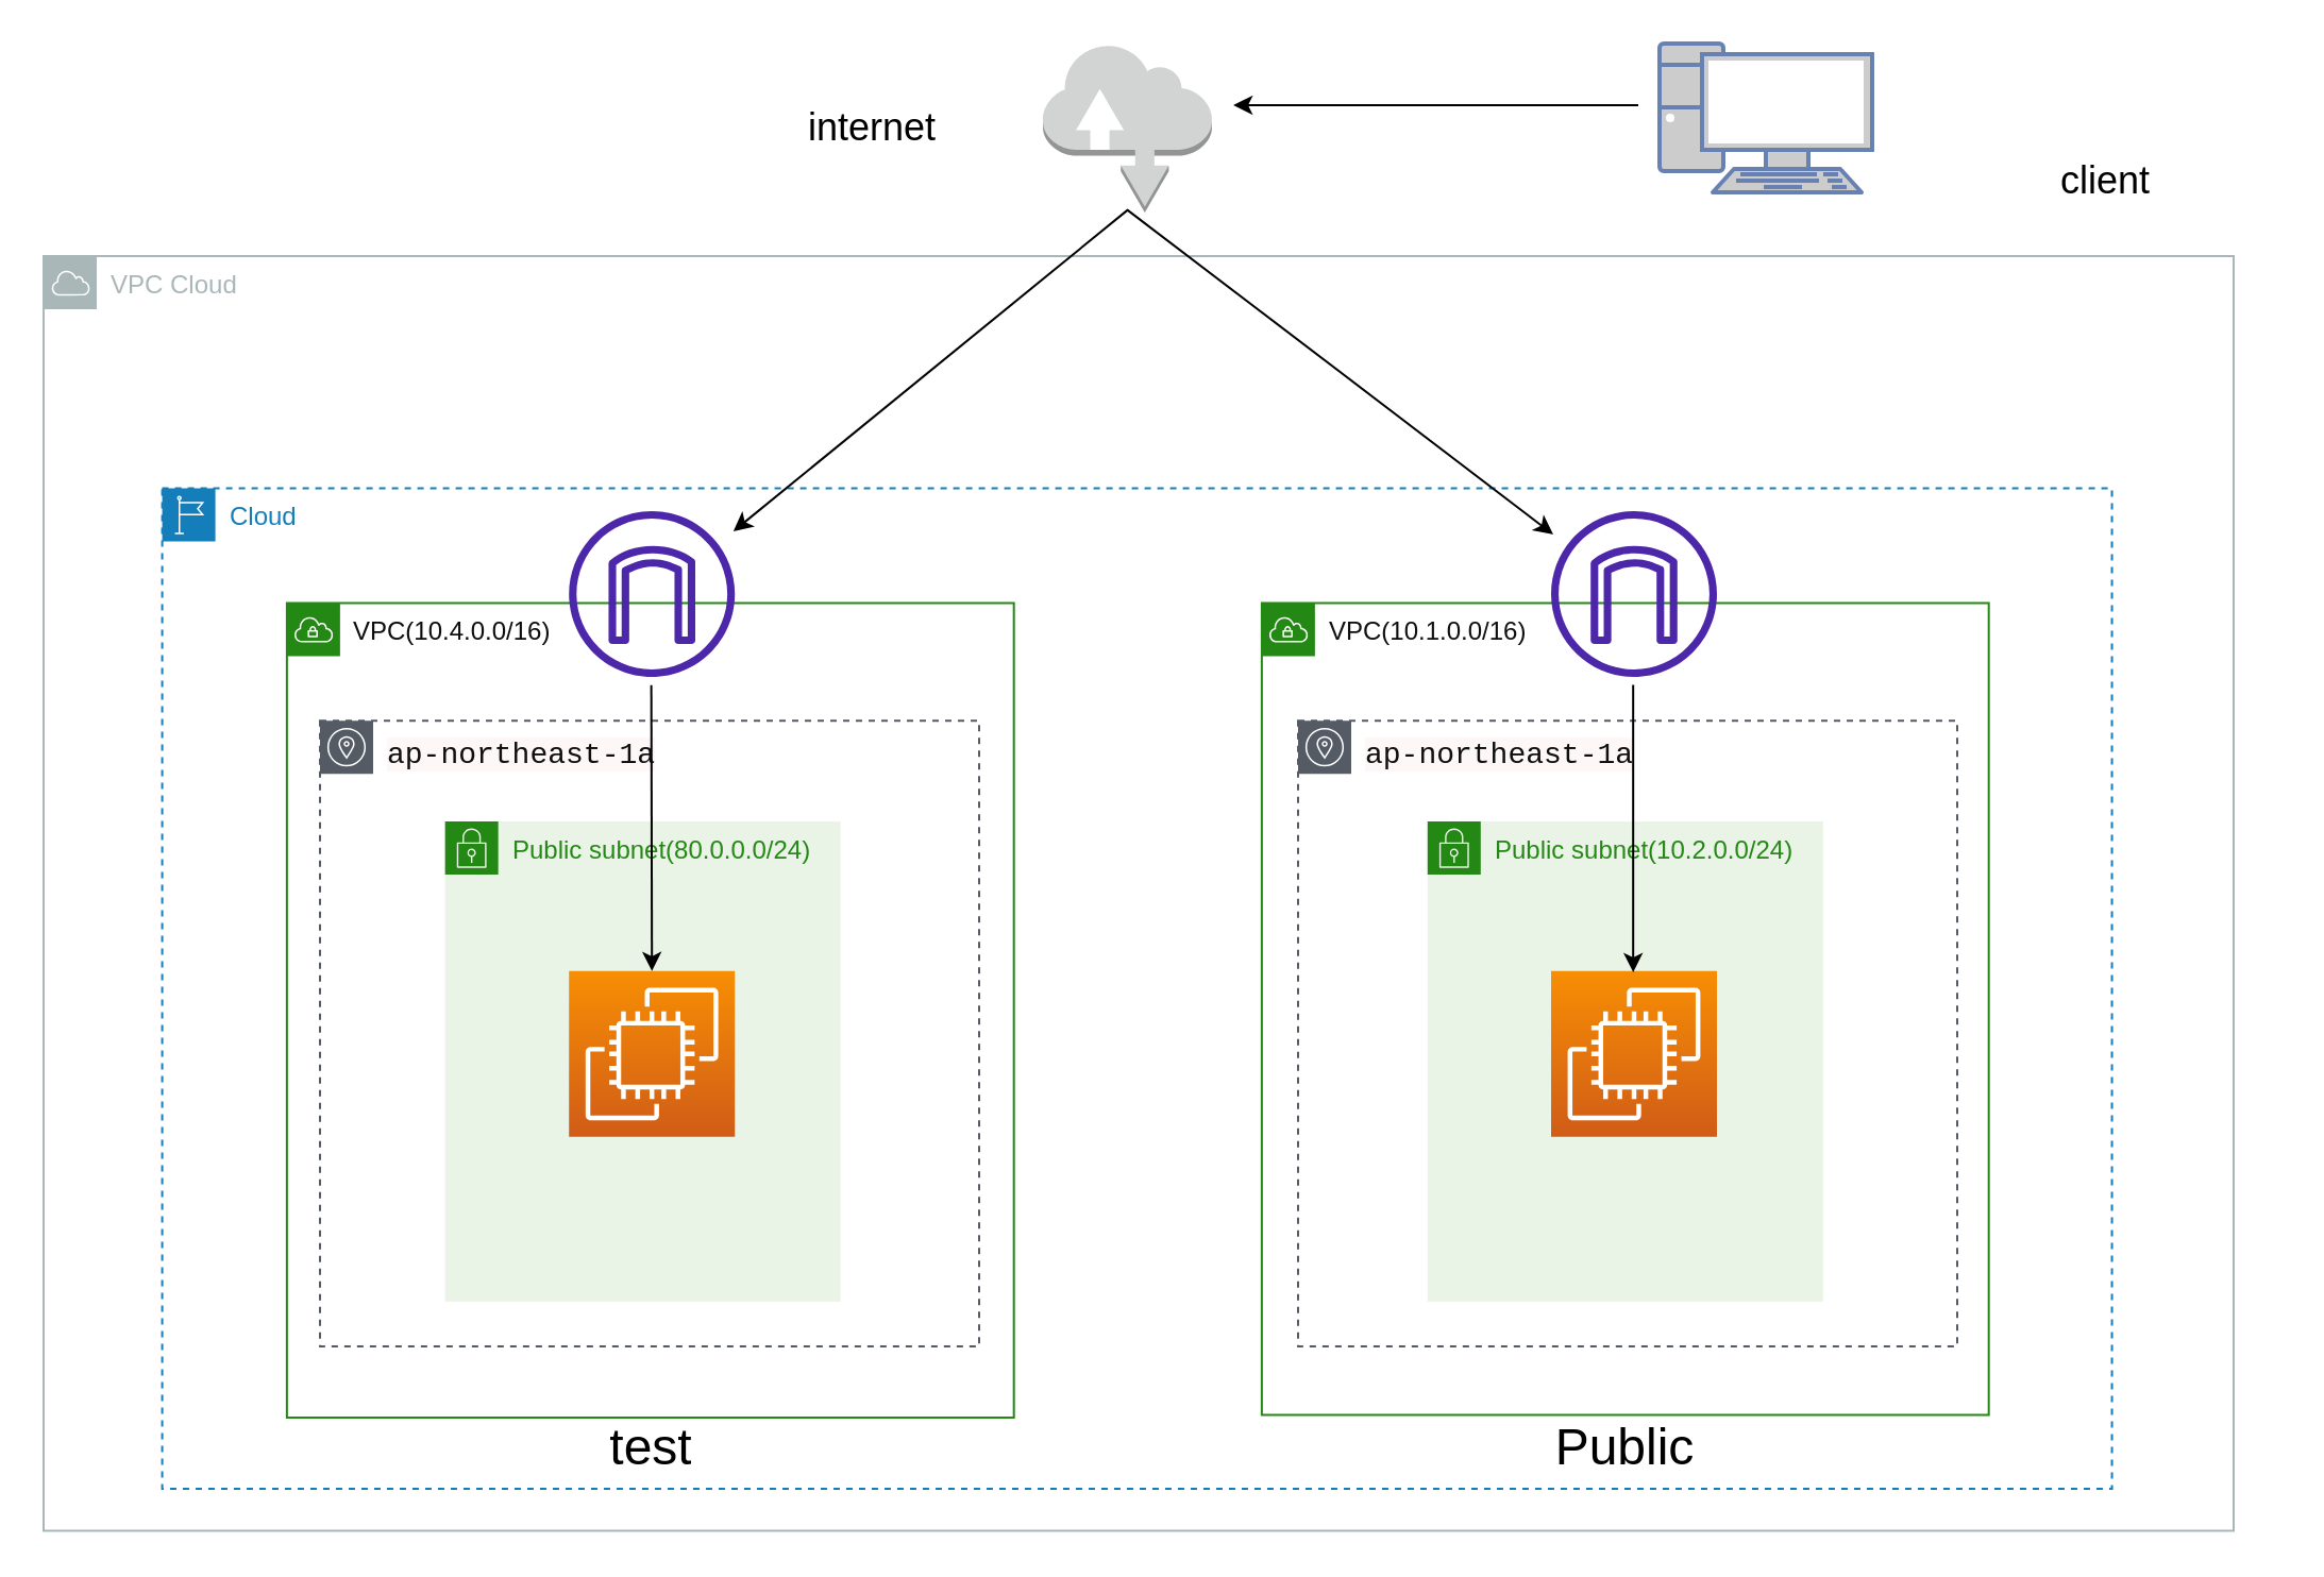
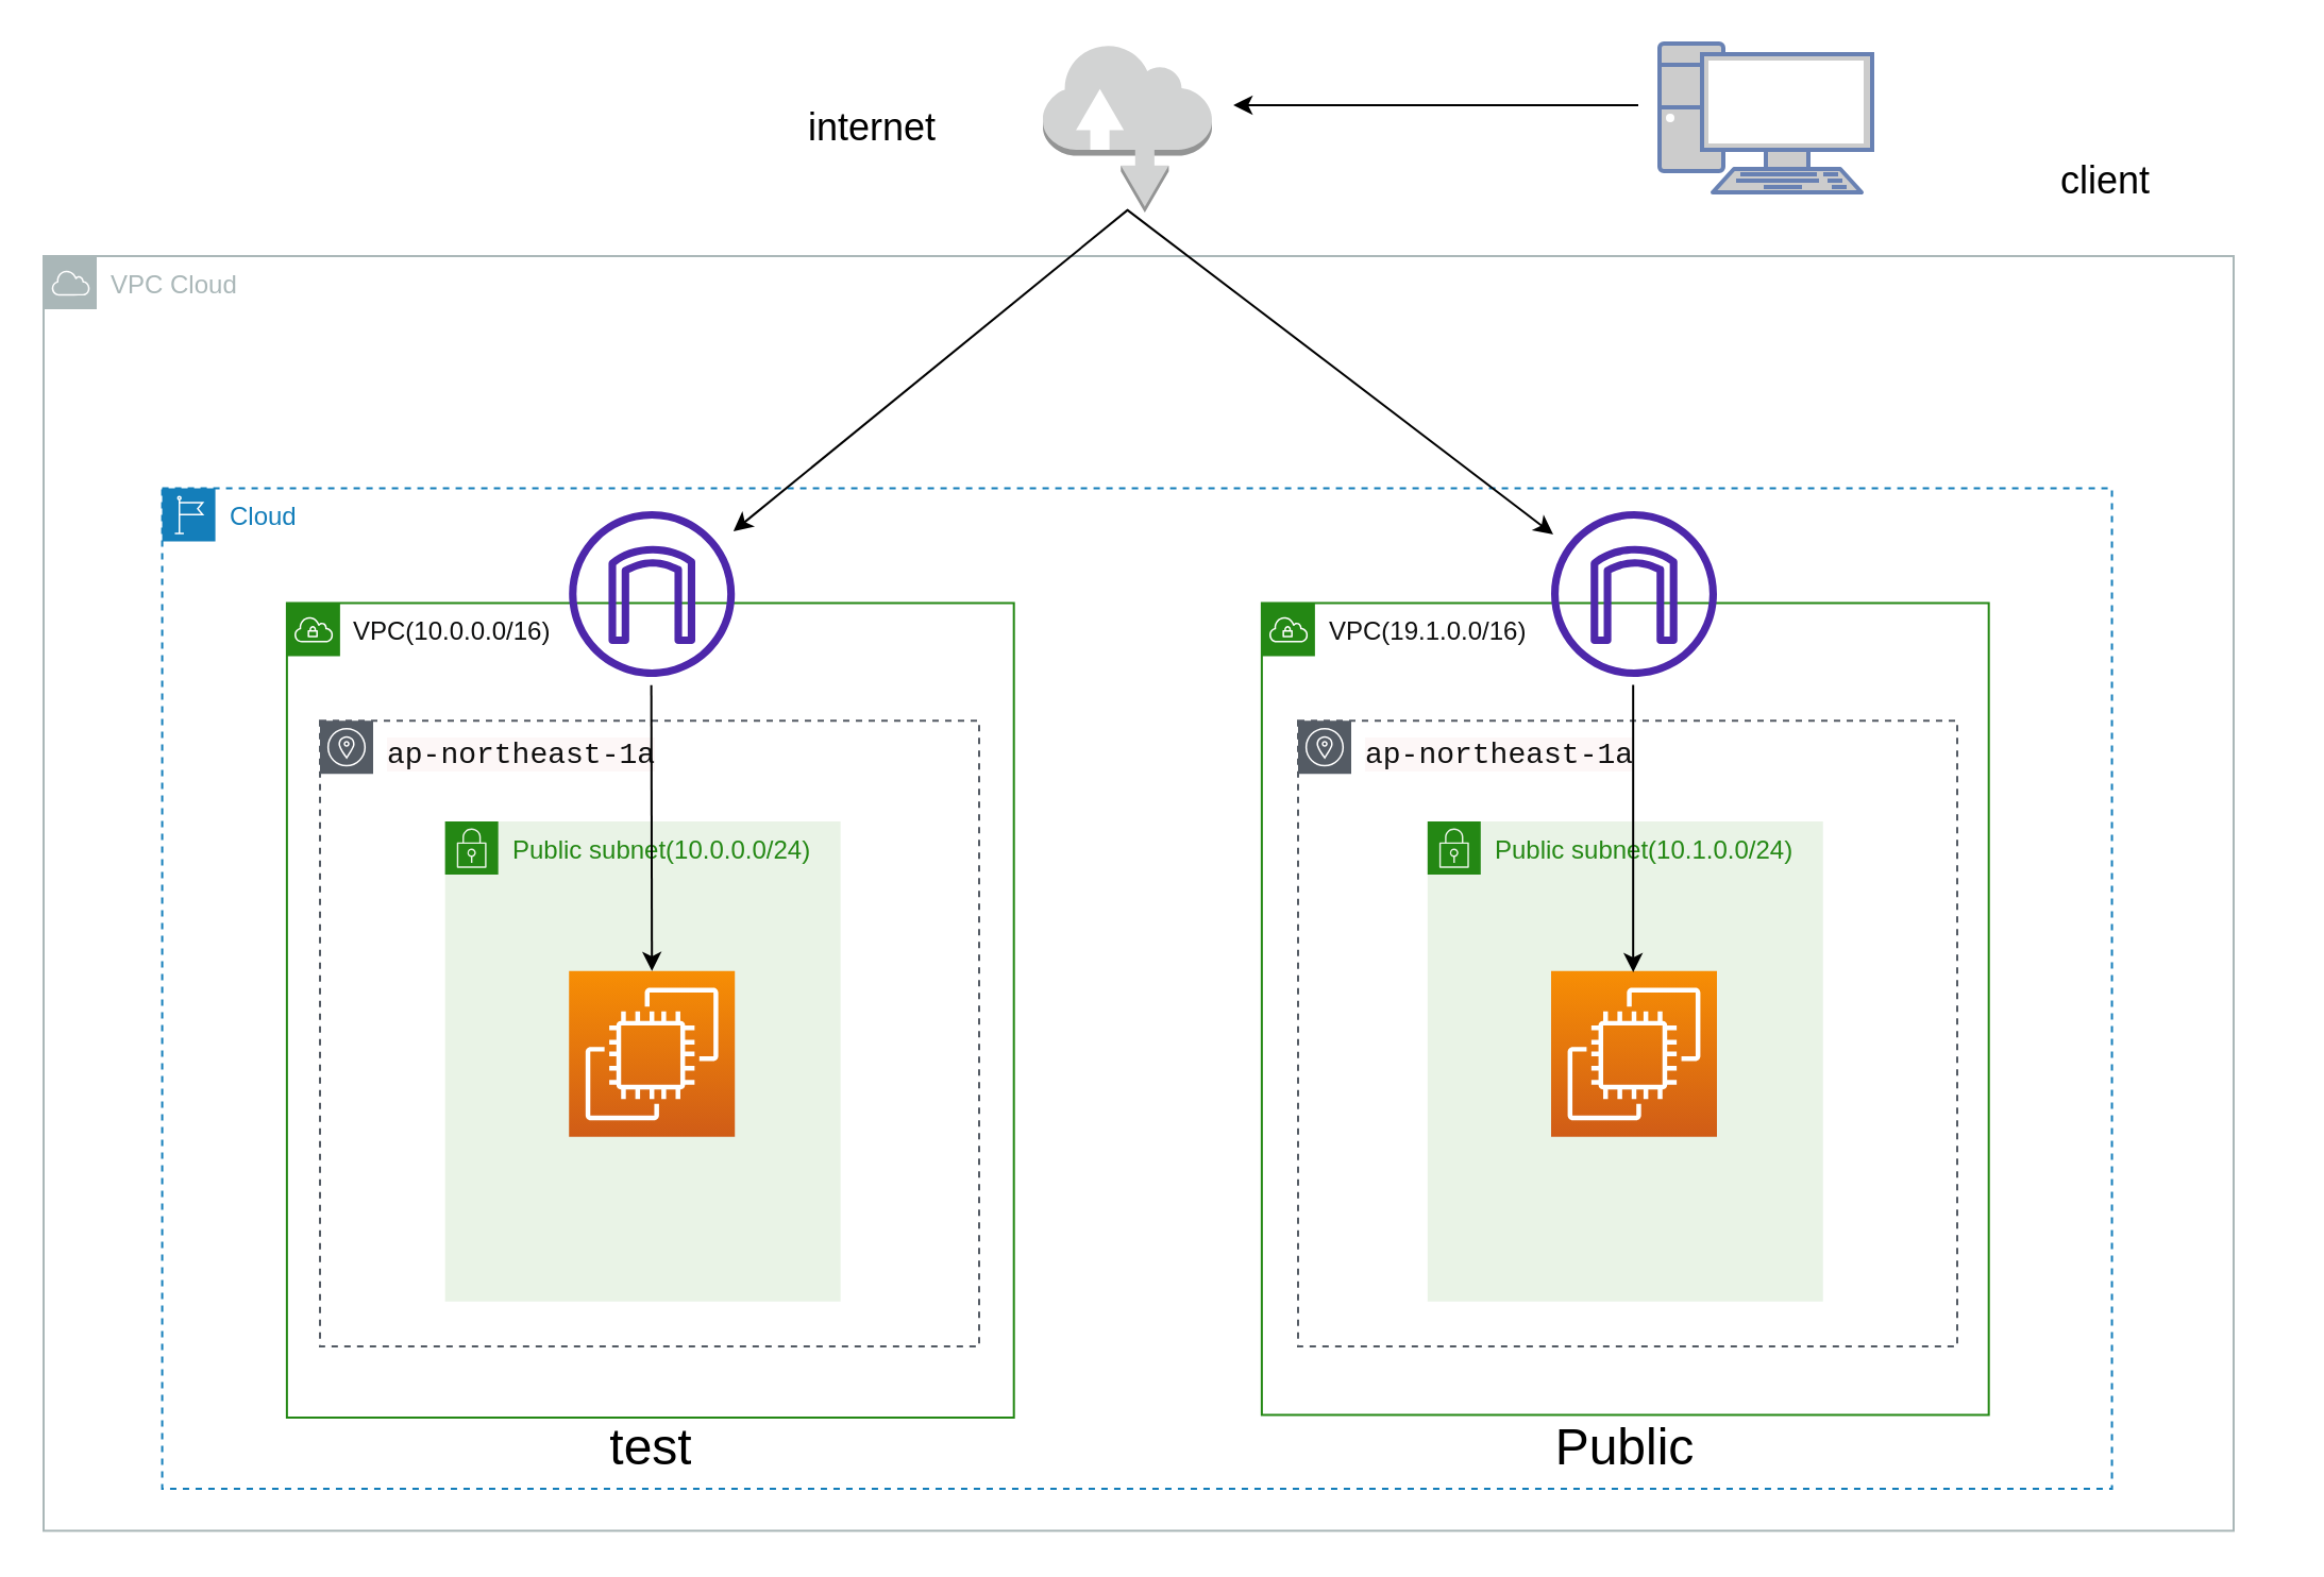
- <mxCell id="6" value="&lt;font color=&quot;#0c0d0d&quot;&gt;VPC(10.4.0.0/16)&lt;/font&gt;" style="points=[[0,0],[0.25,0],[0.5,0],[0.75,0],[1,0],[1,0.25],[1,0.5],[1,0.75],[1,1],[0.75,1],[0.5,1],[0.25,1],[0,1],[0,0.75],[0,0.5],[0,0.25]];outlineConnect=0;gradientColor=none;html=1;whiteSpace=wrap;fontSize=12;fontStyle=0;container=1;pointerEvents=0;collapsible=0;recursiveResize=0;shape=mxgraph.aws4.group;grIcon=mxgraph.aws4.group_vpc;strokeColor=#248814;fillColor=none;verticalAlign=top;align=left;spacingLeft=30;fontColor=#AAB7B8;dashed=0;" parent="5" vertex="1"><mxGeometry x="58.653" y="53.964" width="341.903" height="383.213" as="geometry" /></mxCell>
+ <mxCell id="6" value="&lt;font color=&quot;#0c0d0d&quot;&gt;VPC(10.0.0.0/16)&lt;/font&gt;" style="points=[[0,0],[0.25,0],[0.5,0],[0.75,0],[1,0],[1,0.25],[1,0.5],[1,0.75],[1,1],[0.75,1],[0.5,1],[0.25,1],[0,1],[0,0.75],[0,0.5],[0,0.25]];outlineConnect=0;gradientColor=none;html=1;whiteSpace=wrap;fontSize=12;fontStyle=0;container=1;pointerEvents=0;collapsible=0;recursiveResize=0;shape=mxgraph.aws4.group;grIcon=mxgraph.aws4.group_vpc;strokeColor=#248814;fillColor=none;verticalAlign=top;align=left;spacingLeft=30;fontColor=#AAB7B8;dashed=0;" parent="5" vertex="1"><mxGeometry x="58.653" y="53.964" width="341.903" height="383.213" as="geometry" /></mxCell>
- <mxCell id="7" value="&lt;font color=&quot;#0f0f0f&quot;&gt;VPC(10.1.0.0/16)&lt;/font&gt;" style="points=[[0,0],[0.25,0],[0.5,0],[0.75,0],[1,0],[1,0.25],[1,0.5],[1,0.75],[1,1],[0.75,1],[0.5,1],[0.25,1],[0,1],[0,0.75],[0,0.5],[0,0.25]];outlineConnect=0;gradientColor=none;html=1;whiteSpace=wrap;fontSize=12;fontStyle=0;container=1;pointerEvents=0;collapsible=0;recursiveResize=0;shape=mxgraph.aws4.group;grIcon=mxgraph.aws4.group_vpc;strokeColor=#248814;fillColor=none;verticalAlign=top;align=left;spacingLeft=30;fontColor=#AAB7B8;dashed=0;" parent="3" vertex="1"><mxGeometry x="572.94" y="163.263" width="341.9" height="381.965" as="geometry" /></mxCell>
+ <mxCell id="7" value="&lt;font color=&quot;#0f0f0f&quot;&gt;VPC(19.1.0.0/16)&lt;/font&gt;" style="points=[[0,0],[0.25,0],[0.5,0],[0.75,0],[1,0],[1,0.25],[1,0.5],[1,0.75],[1,1],[0.75,1],[0.5,1],[0.25,1],[0,1],[0,0.75],[0,0.5],[0,0.25]];outlineConnect=0;gradientColor=none;html=1;whiteSpace=wrap;fontSize=12;fontStyle=0;container=1;pointerEvents=0;collapsible=0;recursiveResize=0;shape=mxgraph.aws4.group;grIcon=mxgraph.aws4.group_vpc;strokeColor=#248814;fillColor=none;verticalAlign=top;align=left;spacingLeft=30;fontColor=#AAB7B8;dashed=0;" parent="3" vertex="1"><mxGeometry x="572.94" y="163.263" width="341.9" height="381.965" as="geometry" /></mxCell>
- <mxCell id="10" value="Public subnet(80.0.0.0/24)" style="points=[[0,0],[0.25,0],[0.5,0],[0.75,0],[1,0],[1,0.25],[1,0.5],[1,0.75],[1,1],[0.75,1],[0.5,1],[0.25,1],[0,1],[0,0.75],[0,0.5],[0,0.25]];outlineConnect=0;gradientColor=none;html=1;whiteSpace=wrap;fontSize=12;fontStyle=0;container=1;pointerEvents=0;collapsible=0;recursiveResize=0;shape=mxgraph.aws4.group;grIcon=mxgraph.aws4.group_security_group;grStroke=0;strokeColor=#248814;fillColor=#E9F3E6;verticalAlign=top;align=left;spacingLeft=30;fontColor=#248814;dashed=0;" parent="3" vertex="1"><mxGeometry x="188.833" y="266.063" width="185.972" height="225.761" as="geometry" /></mxCell>
+ <mxCell id="10" value="Public subnet(10.0.0.0/24)" style="points=[[0,0],[0.25,0],[0.5,0],[0.75,0],[1,0],[1,0.25],[1,0.5],[1,0.75],[1,1],[0.75,1],[0.5,1],[0.25,1],[0,1],[0,0.75],[0,0.5],[0,0.25]];outlineConnect=0;gradientColor=none;html=1;whiteSpace=wrap;fontSize=12;fontStyle=0;container=1;pointerEvents=0;collapsible=0;recursiveResize=0;shape=mxgraph.aws4.group;grIcon=mxgraph.aws4.group_security_group;grStroke=0;strokeColor=#248814;fillColor=#E9F3E6;verticalAlign=top;align=left;spacingLeft=30;fontColor=#248814;dashed=0;" parent="3" vertex="1"><mxGeometry x="188.833" y="266.063" width="185.972" height="225.761" as="geometry" /></mxCell>
- <mxCell id="11" value="Public subnet(10.2.0.0/24)" style="points=[[0,0],[0.25,0],[0.5,0],[0.75,0],[1,0],[1,0.25],[1,0.5],[1,0.75],[1,1],[0.75,1],[0.5,1],[0.25,1],[0,1],[0,0.75],[0,0.5],[0,0.25]];outlineConnect=0;gradientColor=none;html=1;whiteSpace=wrap;fontSize=12;fontStyle=0;container=1;pointerEvents=0;collapsible=0;recursiveResize=0;shape=mxgraph.aws4.group;grIcon=mxgraph.aws4.group_security_group;grStroke=0;strokeColor=#248814;fillColor=#E9F3E6;verticalAlign=top;align=left;spacingLeft=30;fontColor=#248814;dashed=0;" parent="3" vertex="1"><mxGeometry x="650.903" y="266.063" width="185.972" height="225.761" as="geometry" /></mxCell>
+ <mxCell id="11" value="Public subnet(10.1.0.0/24)" style="points=[[0,0],[0.25,0],[0.5,0],[0.75,0],[1,0],[1,0.25],[1,0.5],[1,0.75],[1,1],[0.75,1],[0.5,1],[0.25,1],[0,1],[0,0.75],[0,0.5],[0,0.25]];outlineConnect=0;gradientColor=none;html=1;whiteSpace=wrap;fontSize=12;fontStyle=0;container=1;pointerEvents=0;collapsible=0;recursiveResize=0;shape=mxgraph.aws4.group;grIcon=mxgraph.aws4.group_security_group;grStroke=0;strokeColor=#248814;fillColor=#E9F3E6;verticalAlign=top;align=left;spacingLeft=30;fontColor=#248814;dashed=0;" parent="3" vertex="1"><mxGeometry x="650.903" y="266.063" width="185.972" height="225.761" as="geometry" /></mxCell>
